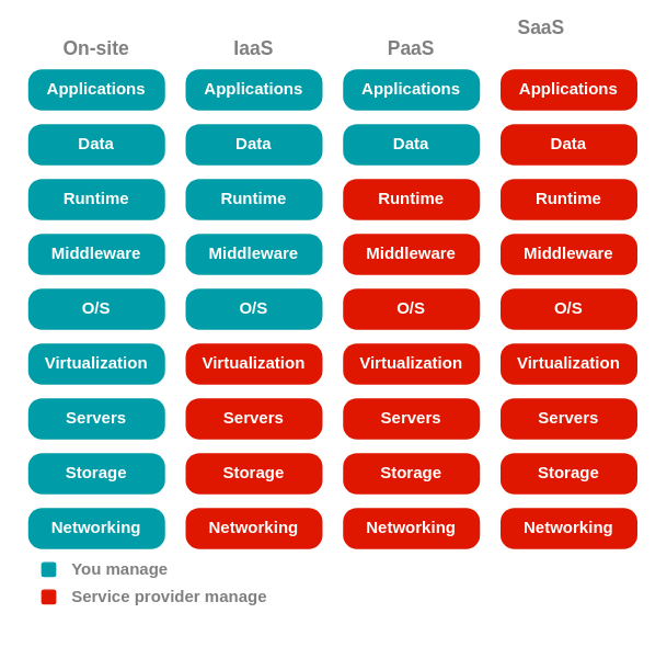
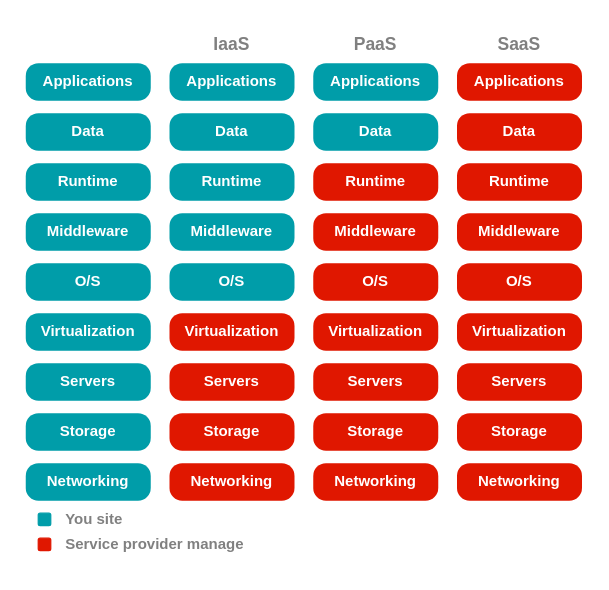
- <mxCell id="41" value="SaaS" style="text;html=1;strokeColor=none;fillColor=none;align=center;verticalAlign=middle;whiteSpace=wrap;rounded=0;fontSize=14;fontStyle=1;fontColor=#808080;" vertex="1" parent="1"><mxGeometry x="365" y="5" width="60" height="30" as="geometry" /></mxCell>
+ <mxCell id="41" value="SaaS" style="text;html=1;strokeColor=none;fillColor=none;align=center;verticalAlign=middle;whiteSpace=wrap;rounded=0;fontSize=14;fontStyle=1;fontColor=#808080;" vertex="1" parent="1"><mxGeometry x="385" y="20" width="60" height="30" as="geometry" /></mxCell>
- <mxCell id="38" value="On-site" style="text;html=1;strokeColor=none;fillColor=none;align=center;verticalAlign=middle;whiteSpace=wrap;rounded=0;fontSize=14;fontStyle=1;fontColor=#808080;" vertex="1" parent="1"><mxGeometry x="40" y="20" width="60" height="30" as="geometry" /></mxCell>
- <mxCell id="42" value="You manage" style="text;html=1;strokeColor=none;fillColor=none;align=left;verticalAlign=middle;whiteSpace=wrap;rounded=0;fontStyle=1;fontColor=#808080;" vertex="1" parent="1"><mxGeometry x="50" y="400" width="80" height="30" as="geometry" /></mxCell>
+ <mxCell id="42" value="You site" style="text;html=1;strokeColor=none;fillColor=none;align=left;verticalAlign=middle;whiteSpace=wrap;rounded=0;fontStyle=1;fontColor=#808080;" vertex="1" parent="1"><mxGeometry x="50" y="400" width="80" height="30" as="geometry" /></mxCell>
